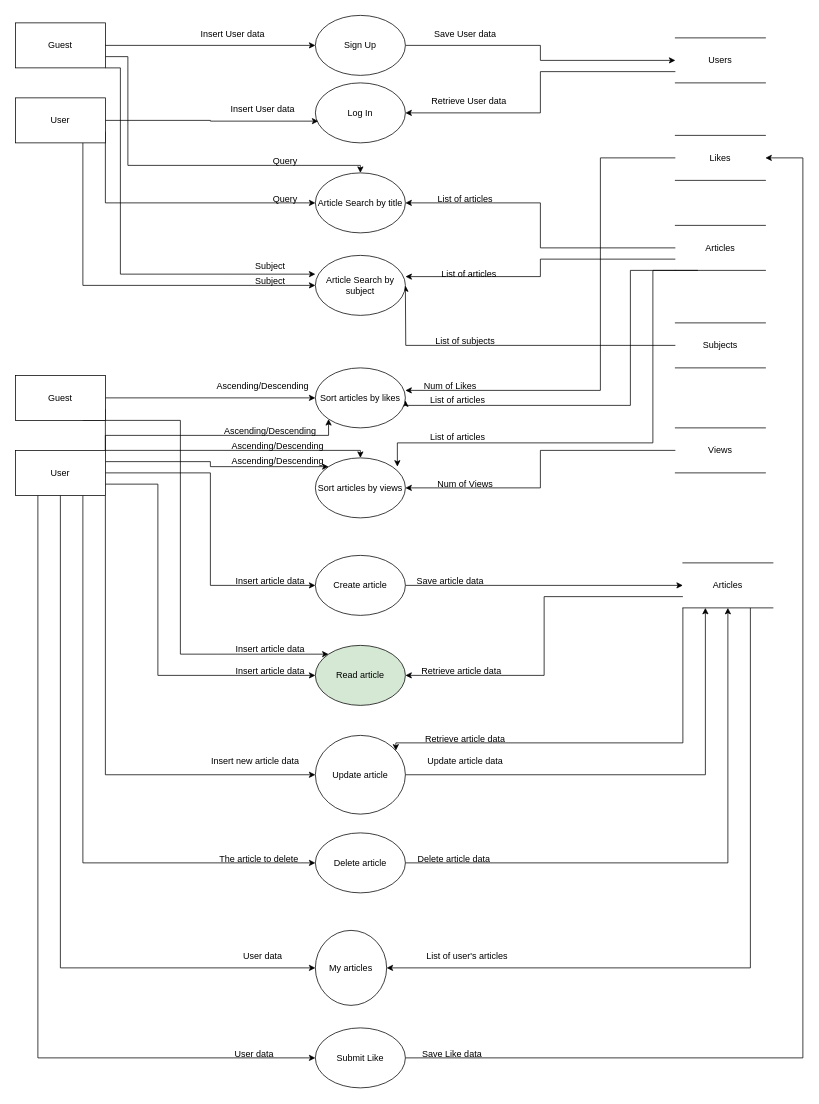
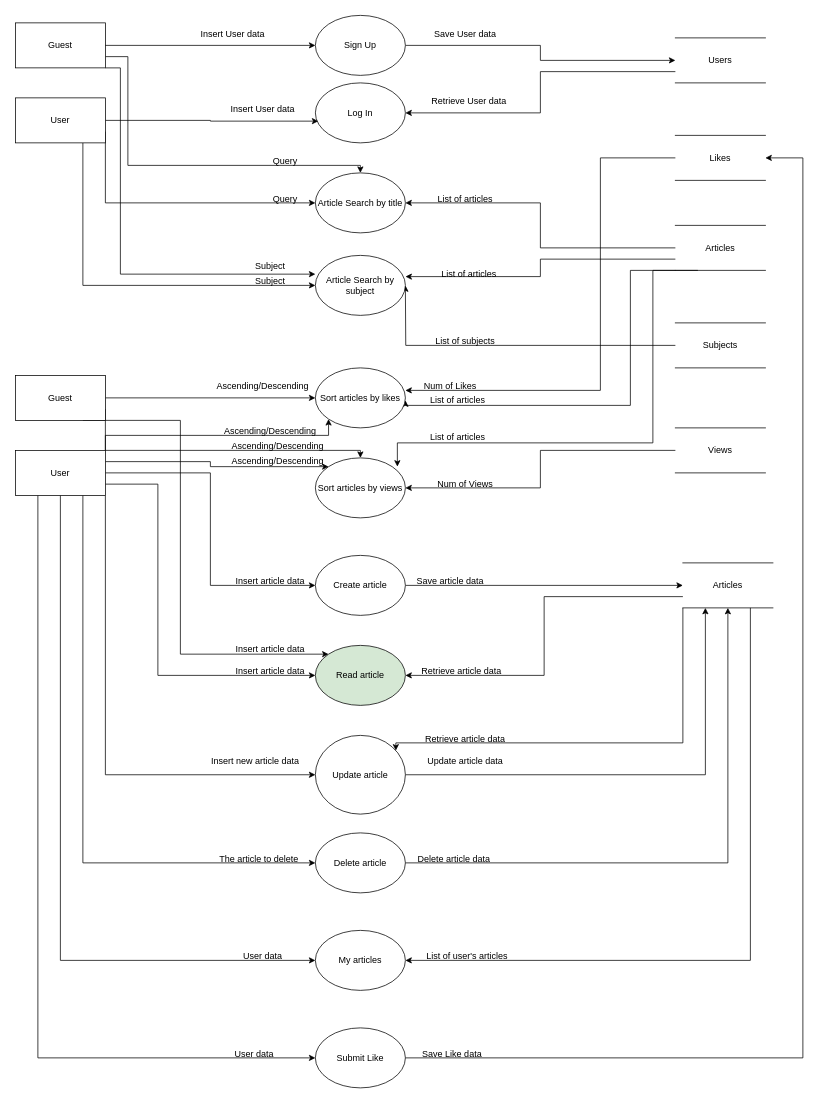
- <mxCell id="83" value="My articles" style="ellipse;whiteSpace=wrap;html=1;" vertex="1" parent="1"><mxGeometry x="420" y="1240" width="95" height="100" as="geometry" /></mxCell>
+ <mxCell id="83" value="My articles" style="ellipse;whiteSpace=wrap;html=1;" vertex="1" parent="1"><mxGeometry x="420" y="1240" width="120" height="80" as="geometry" /></mxCell>
